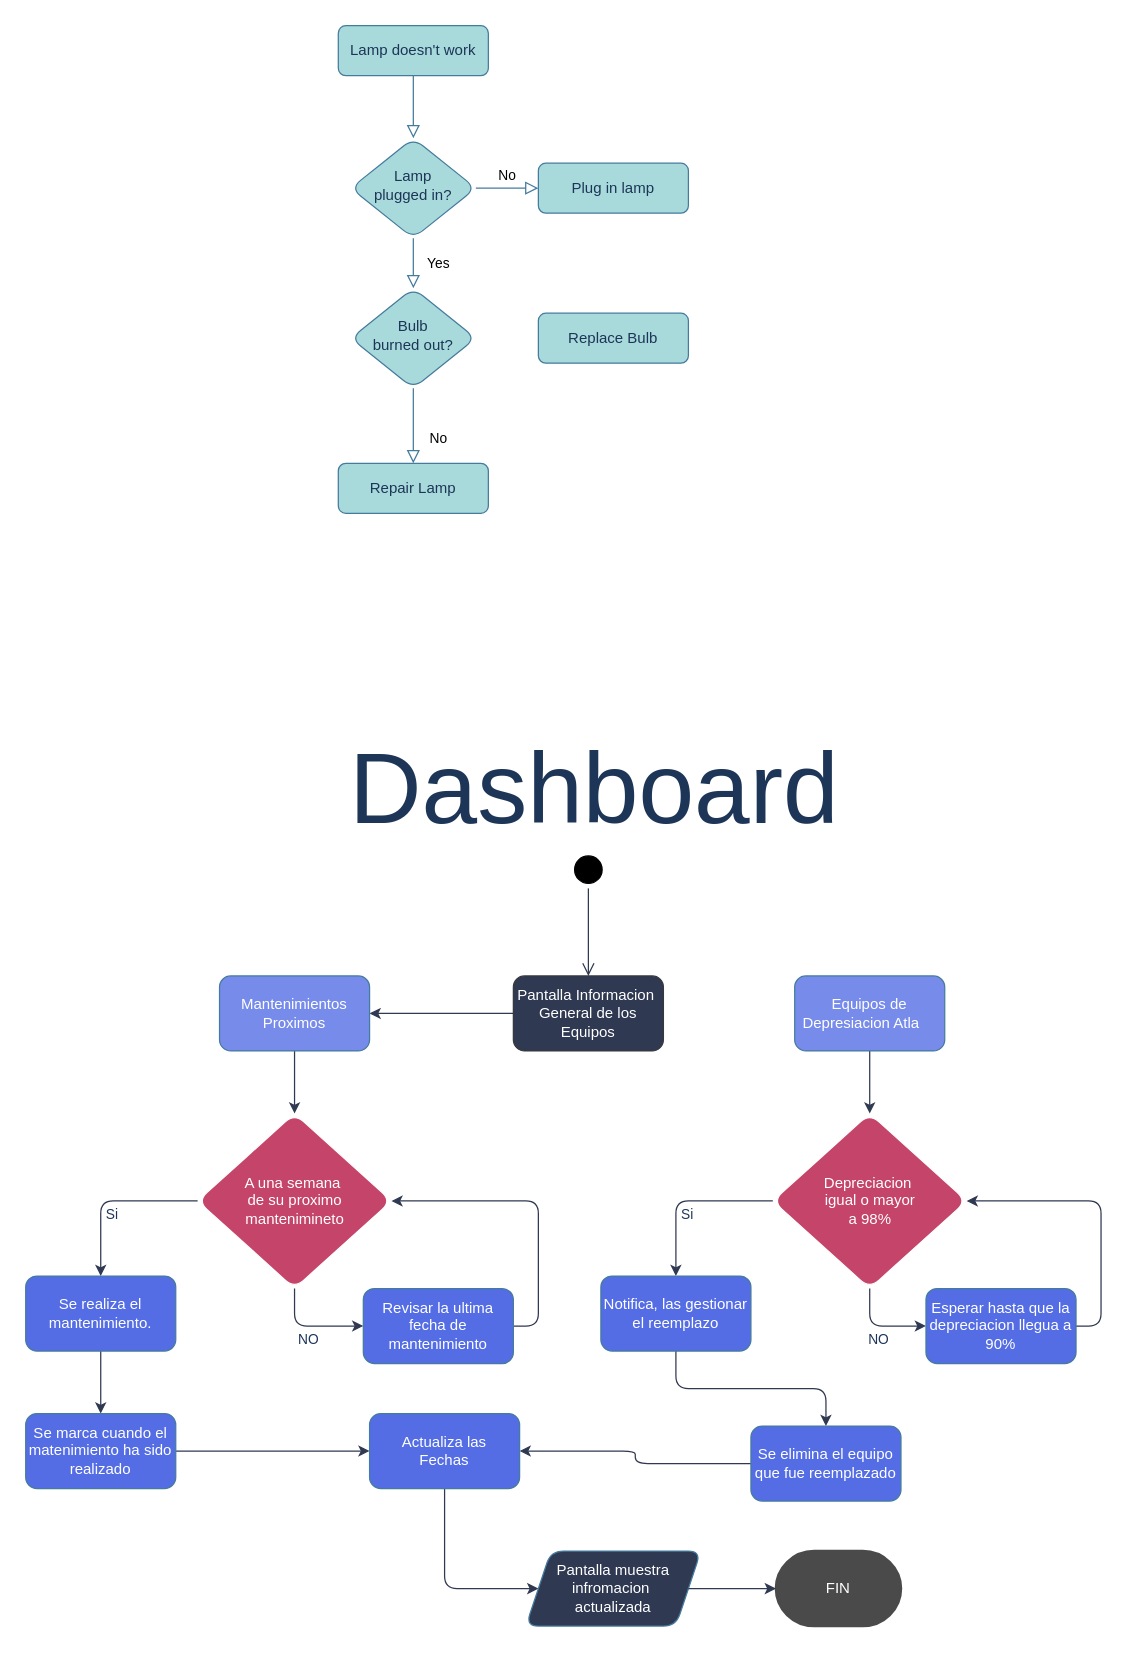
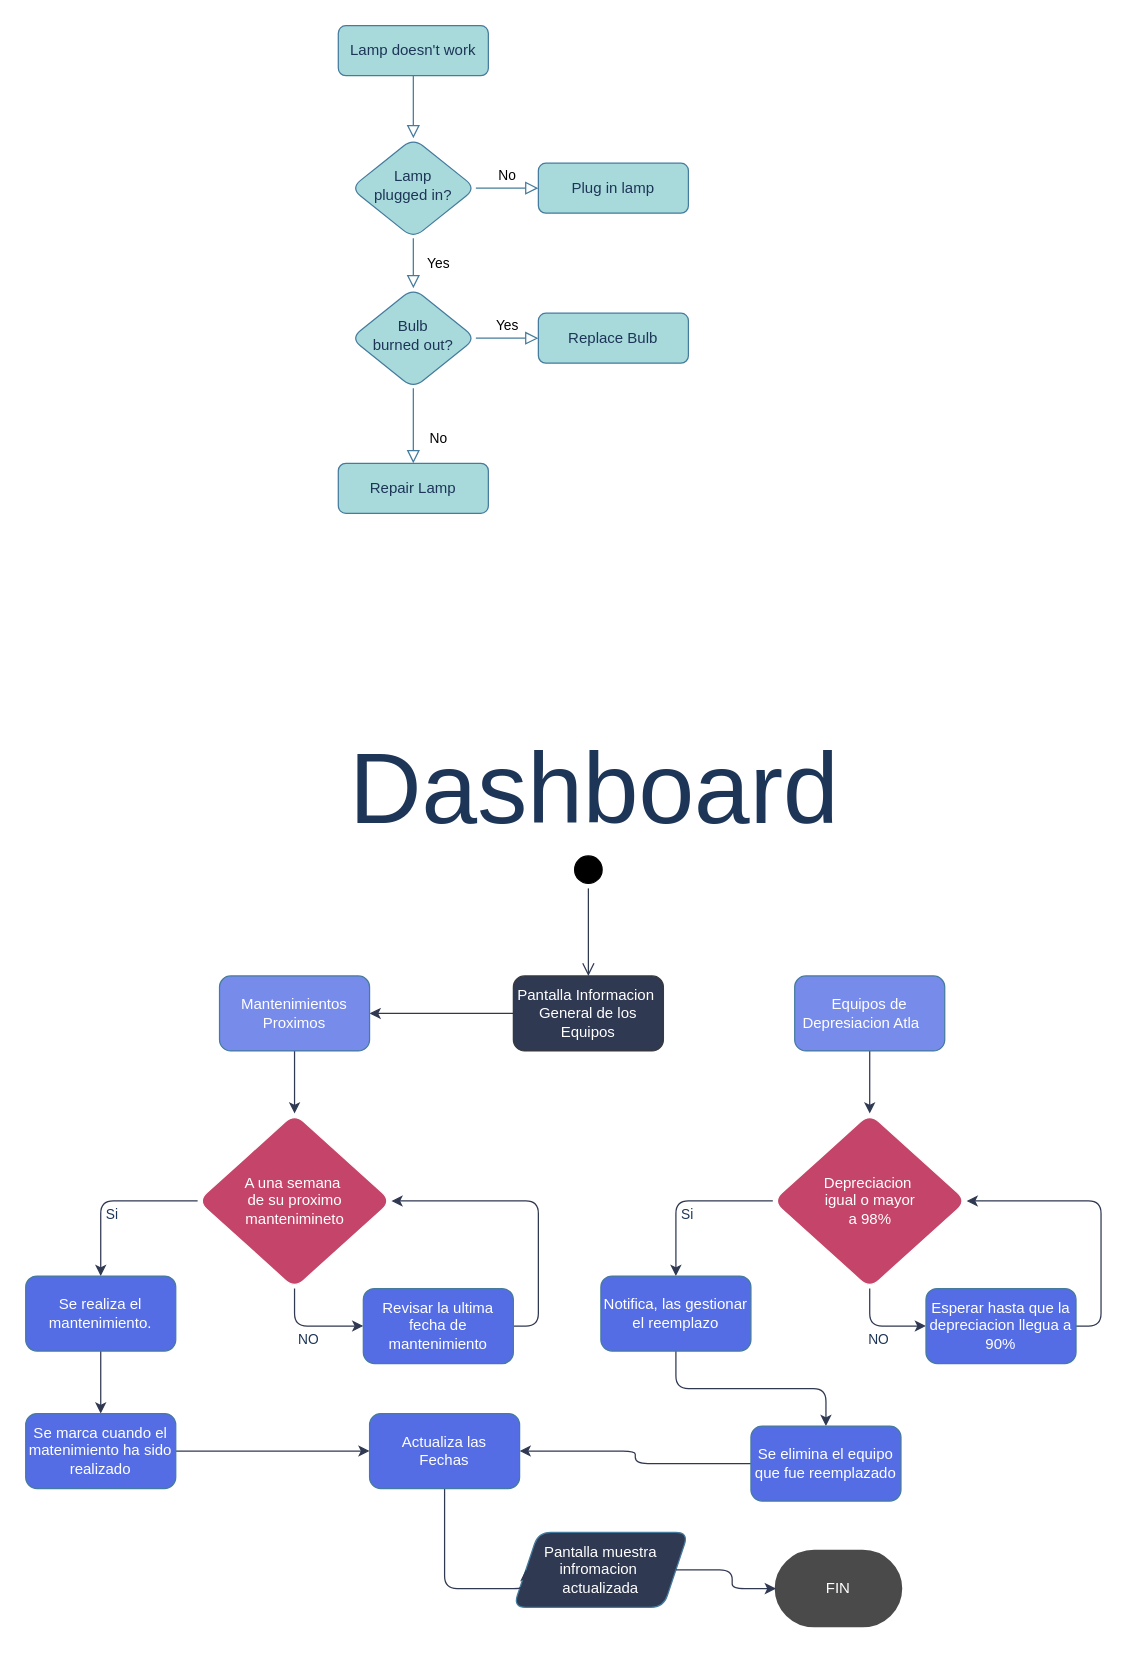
+ <mxCell id="9" value="Yes" style="edgeStyle=orthogonalEdgeStyle;rounded=1;html=1;jettySize=auto;orthogonalLoop=1;fontSize=11;endArrow=block;endFill=0;endSize=8;strokeWidth=1;shadow=0;labelBackgroundColor=none;strokeColor=#457B9D;fontColor=default;" parent="1" source="10" target="12" edge="1"><mxGeometry y="10" relative="1" as="geometry"><mxPoint as="offset" /></mxGeometry></mxCell>
- <mxCell id="45" value="Pantalla muestra infromacion&amp;nbsp;&lt;div&gt;actualizada&lt;/div&gt;" style="shape=parallelogram;perimeter=parallelogramPerimeter;whiteSpace=wrap;html=1;fixedSize=1;rounded=1;labelBackgroundColor=none;fillColor=#303952;strokeColor=#457B9D;fontColor=#FFFFFF;" vertex="1" parent="14"><mxGeometry x="400" y="560" width="140" height="60" as="geometry" /></mxCell>
+ <mxCell id="45" value="Pantalla muestra infromacion&amp;nbsp;&lt;div&gt;actualizada&lt;/div&gt;" style="shape=parallelogram;perimeter=parallelogramPerimeter;whiteSpace=wrap;html=1;fixedSize=1;rounded=1;labelBackgroundColor=none;fillColor=#303952;strokeColor=#457B9D;fontColor=#FFFFFF;" vertex="1" parent="14"><mxGeometry x="390" y="545" width="140" height="60" as="geometry" /></mxCell>
